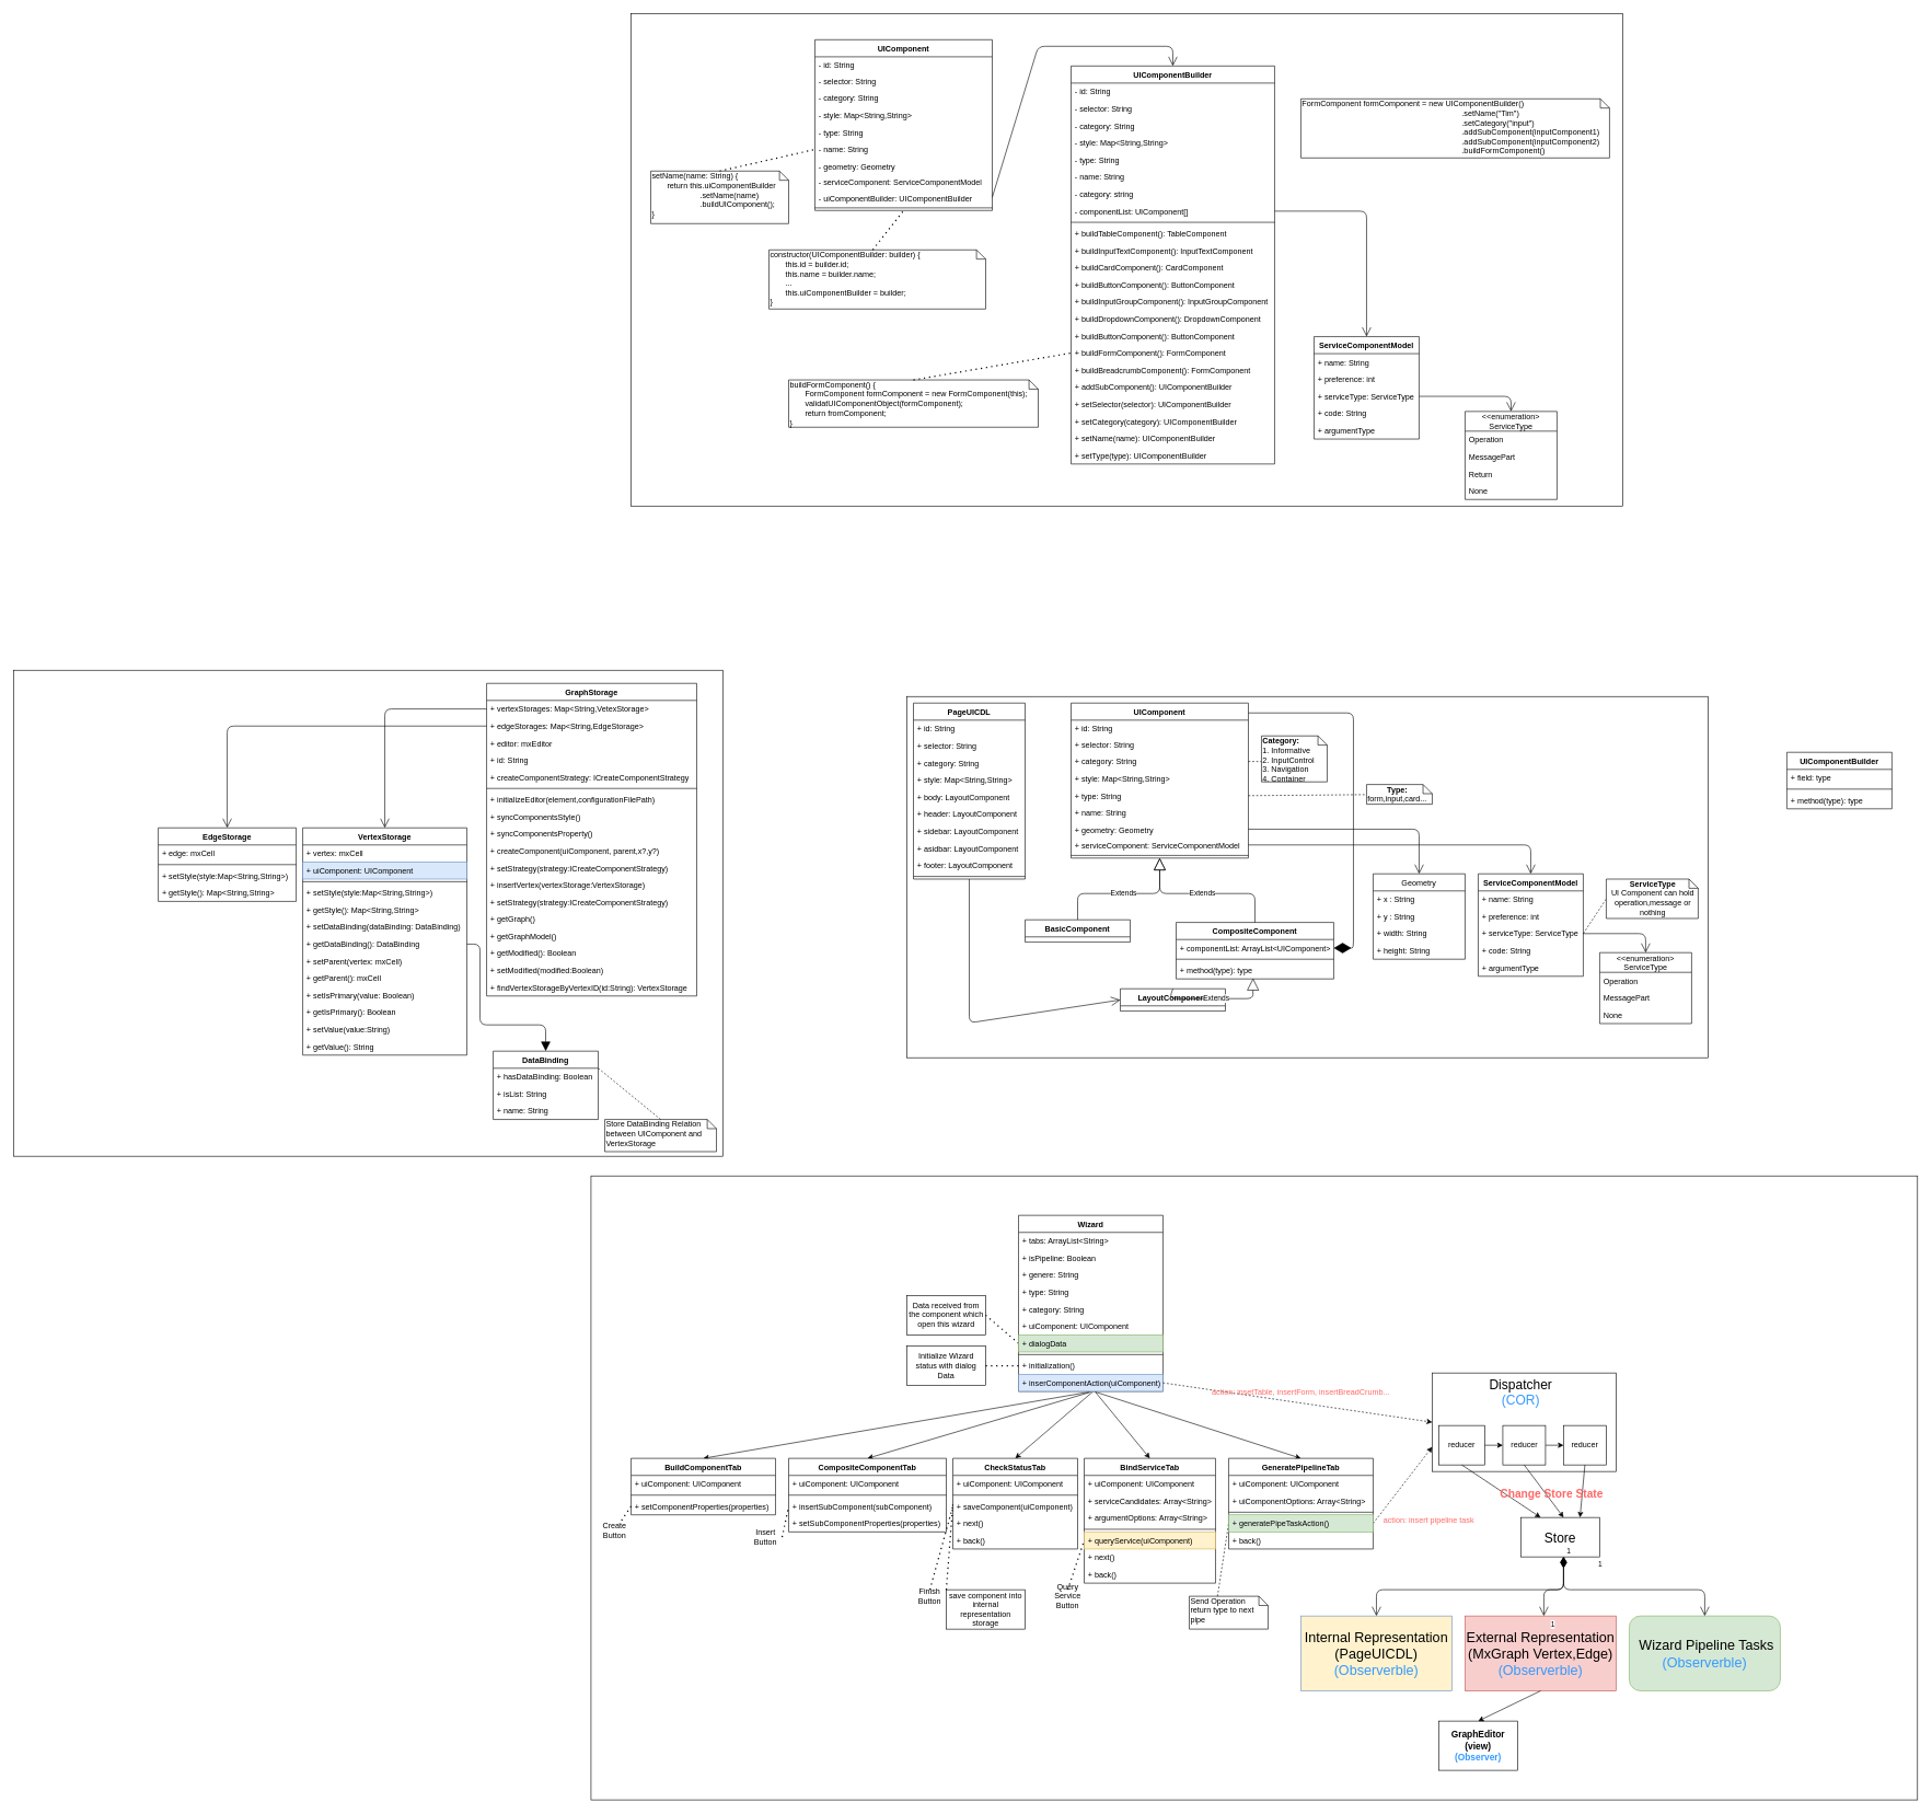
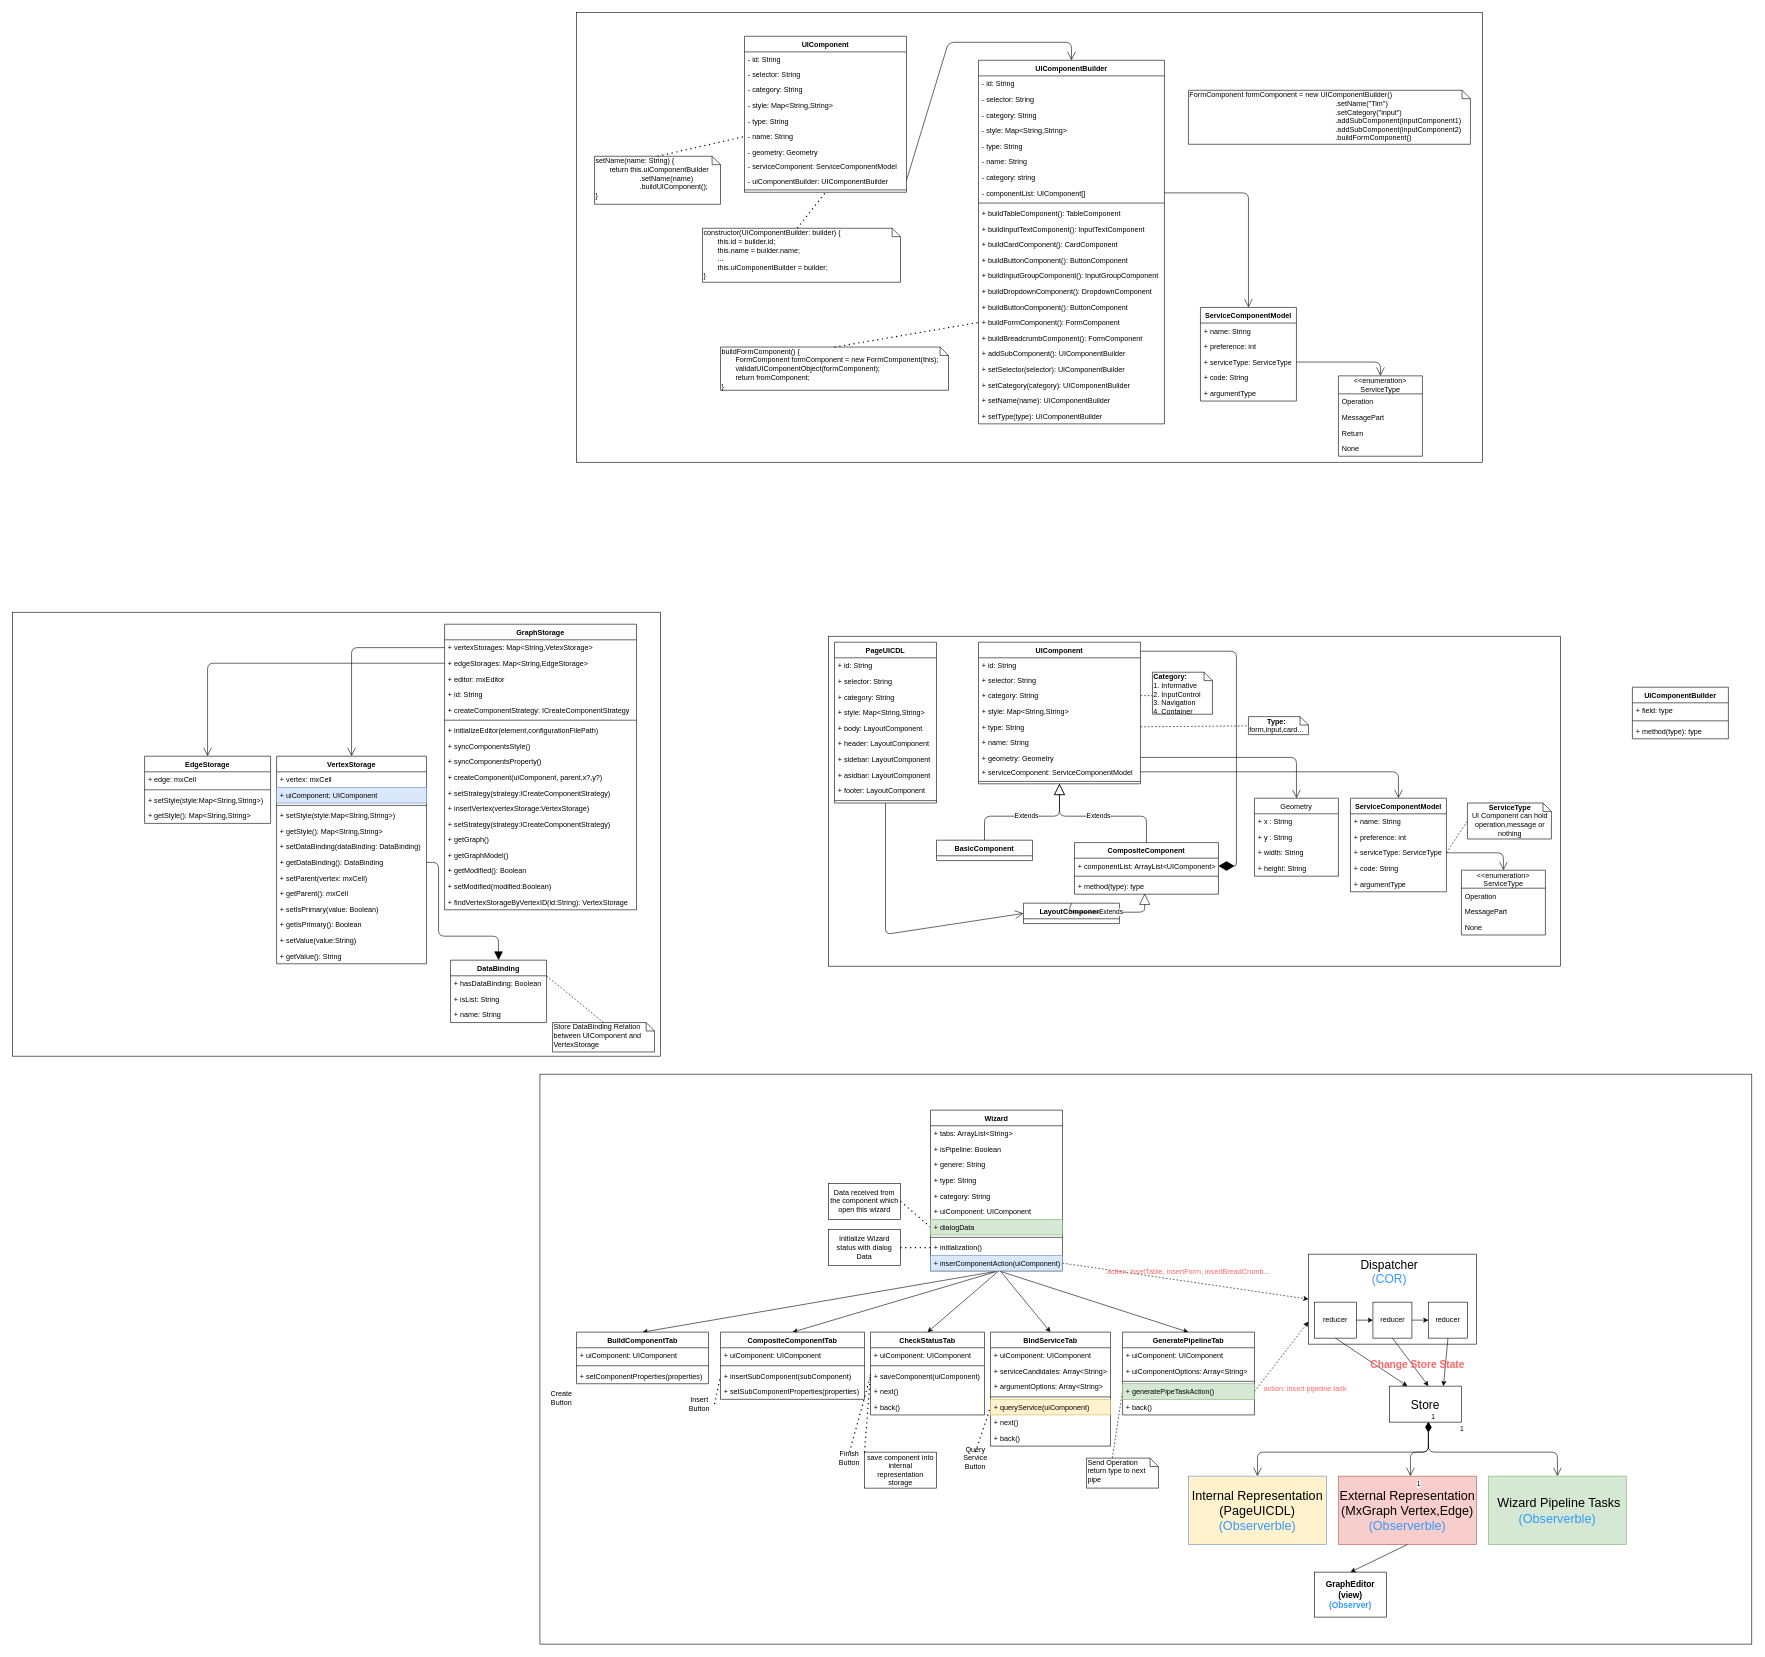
- <mxCell id="13" value="" style="endArrow=none;dashed=1;html=1;dashPattern=1 3;strokeWidth=2;exitX=0;exitY=0.5;exitDx=0;exitDy=0;" parent="1" source="54" target="14" edge="1"><mxGeometry width="50" height="50" relative="1" as="geometry"><mxPoint x="1300" y="2120" as="sourcePoint" /><mxPoint x="1350" y="2070" as="targetPoint" /></mxGeometry></mxCell>
- <mxCell id="59" value="&lt;span style=&quot;font-size: 21px&quot;&gt;&amp;nbsp;Wizard Pipeline Tasks&lt;br&gt;&lt;/span&gt;&lt;span style=&quot;font-size: 21px&quot;&gt;&lt;font color=&quot;#3399ff&quot;&gt;(Observerble)&lt;/font&gt;&lt;/span&gt;&lt;span style=&quot;font-size: 21px&quot;&gt;&lt;br&gt;&lt;/span&gt;" style="whiteSpace=wrap;html=1;fillColor=#d5e8d4;strokeColor=#82b366;rounded=1;" parent="1" vertex="1"><mxGeometry x="2480" y="2460" width="230" height="114" as="geometry" /></mxCell>
+ <mxCell id="59" value="&lt;span style=&quot;font-size: 21px&quot;&gt;&amp;nbsp;Wizard Pipeline Tasks&lt;br&gt;&lt;/span&gt;&lt;span style=&quot;font-size: 21px&quot;&gt;&lt;font color=&quot;#3399ff&quot;&gt;(Observerble)&lt;/font&gt;&lt;/span&gt;&lt;span style=&quot;font-size: 21px&quot;&gt;&lt;br&gt;&lt;/span&gt;" style="rounded=0;whiteSpace=wrap;html=1;fillColor=#d5e8d4;strokeColor=#82b366;" parent="1" vertex="1"><mxGeometry x="2480" y="2460" width="230" height="114" as="geometry" /></mxCell>
